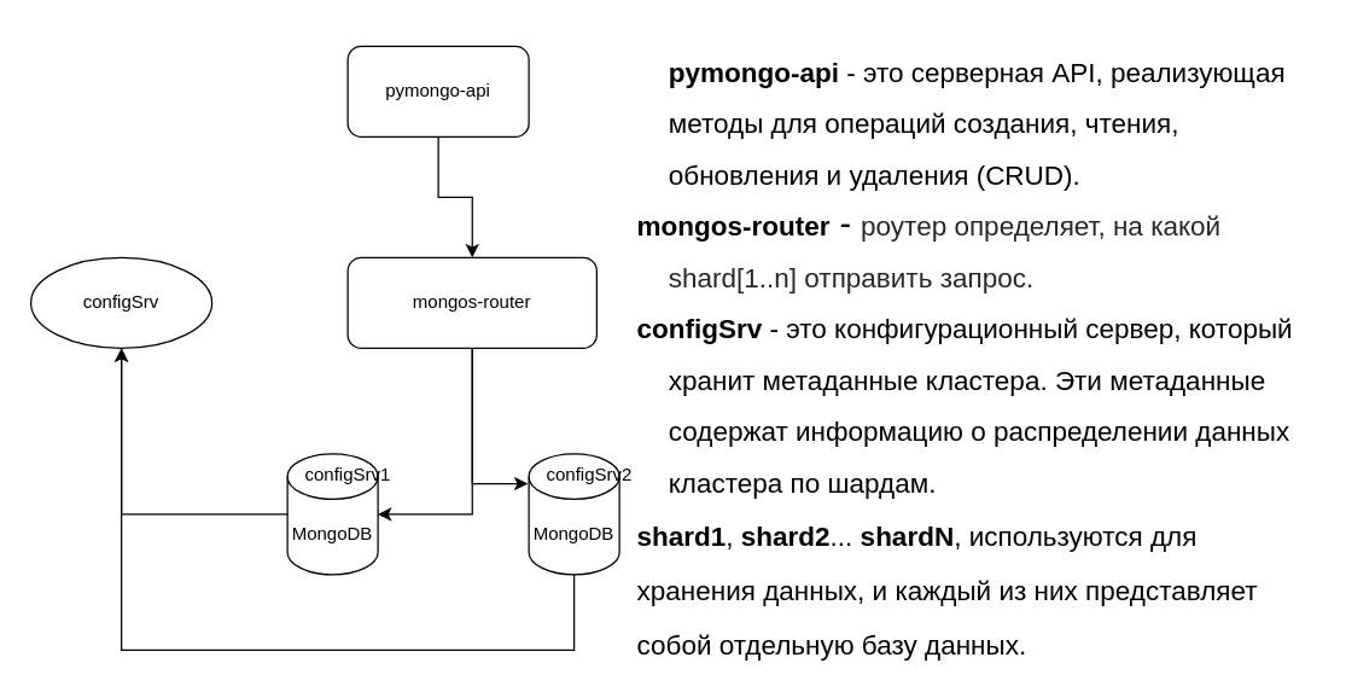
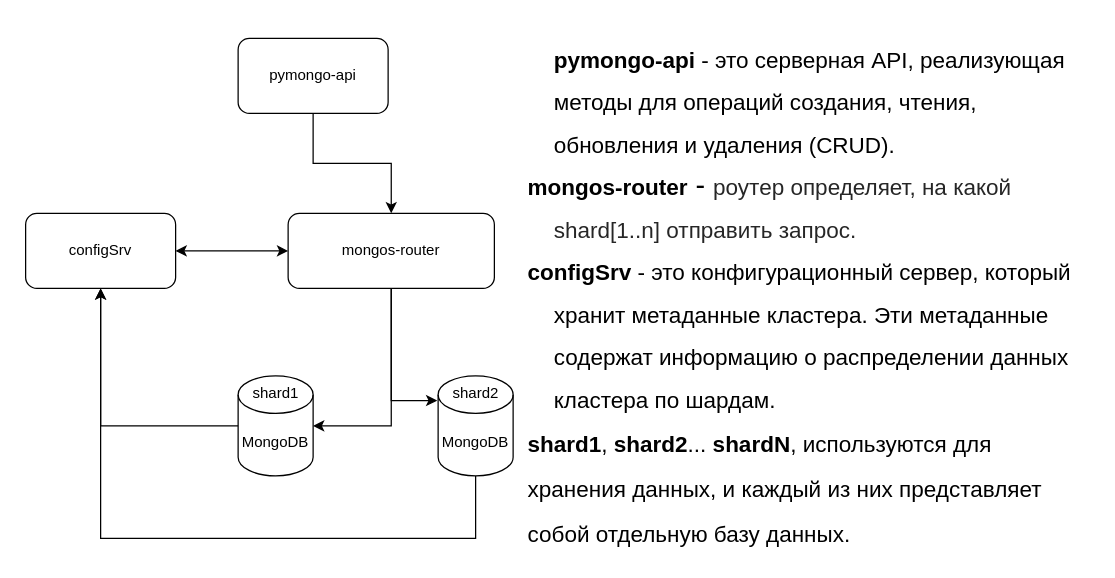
- <mxCell id="2" value="pymongo-api" style="rounded=1;whiteSpace=wrap;html=1;" vertex="1" parent="1"><mxGeometry x="230" y="30" width="120" height="60" as="geometry" /></mxCell>
+ <mxCell id="2" value="pymongo-api" style="rounded=1;whiteSpace=wrap;html=1;" vertex="1" parent="1"><mxGeometry x="190" y="30" width="120" height="60" as="geometry" /></mxCell>
- <mxCell id="7" value="configSrv" style="ellipse;whiteSpace=wrap;html=1;" vertex="1" parent="1"><mxGeometry x="20" y="170" width="120" height="60" as="geometry" /></mxCell>
+ <mxCell id="7" value="configSrv" style="rounded=1;whiteSpace=wrap;html=1;" vertex="1" parent="1"><mxGeometry x="20" y="170" width="120" height="60" as="geometry" /></mxCell>
+ <mxCell id="5" style="edgeStyle=orthogonalEdgeStyle;rounded=0;orthogonalLoop=1;jettySize=auto;html=1;entryX=0;entryY=0.5;entryDx=0;entryDy=0;startArrow=classic;startFill=1;" edge="1" parent="1" source="7" target="4"><mxGeometry relative="1" as="geometry" /></mxCell>
- <mxCell id="10" value="&lt;div style=&quot;text-align: center;&quot;&gt;configSrv1&lt;/div&gt;" style="text;whiteSpace=wrap;html=1;" vertex="1" parent="8"><mxGeometry x="10" width="90" height="40" as="geometry" /></mxCell>
+ <mxCell id="10" value="&lt;div style=&quot;text-align: center;&quot;&gt;shard1&lt;/div&gt;" style="text;whiteSpace=wrap;html=1;" vertex="1" parent="8"><mxGeometry x="10" width="90" height="40" as="geometry" /></mxCell>
- <mxCell id="13" value="&lt;div style=&quot;text-align: center;&quot;&gt;configSrv2&lt;/div&gt;" style="text;whiteSpace=wrap;html=1;" vertex="1" parent="11"><mxGeometry x="10" width="90" height="40" as="geometry" /></mxCell>
+ <mxCell id="13" value="&lt;div style=&quot;text-align: center;&quot;&gt;shard2&lt;/div&gt;" style="text;whiteSpace=wrap;html=1;" vertex="1" parent="11"><mxGeometry x="10" width="90" height="40" as="geometry" /></mxCell>
